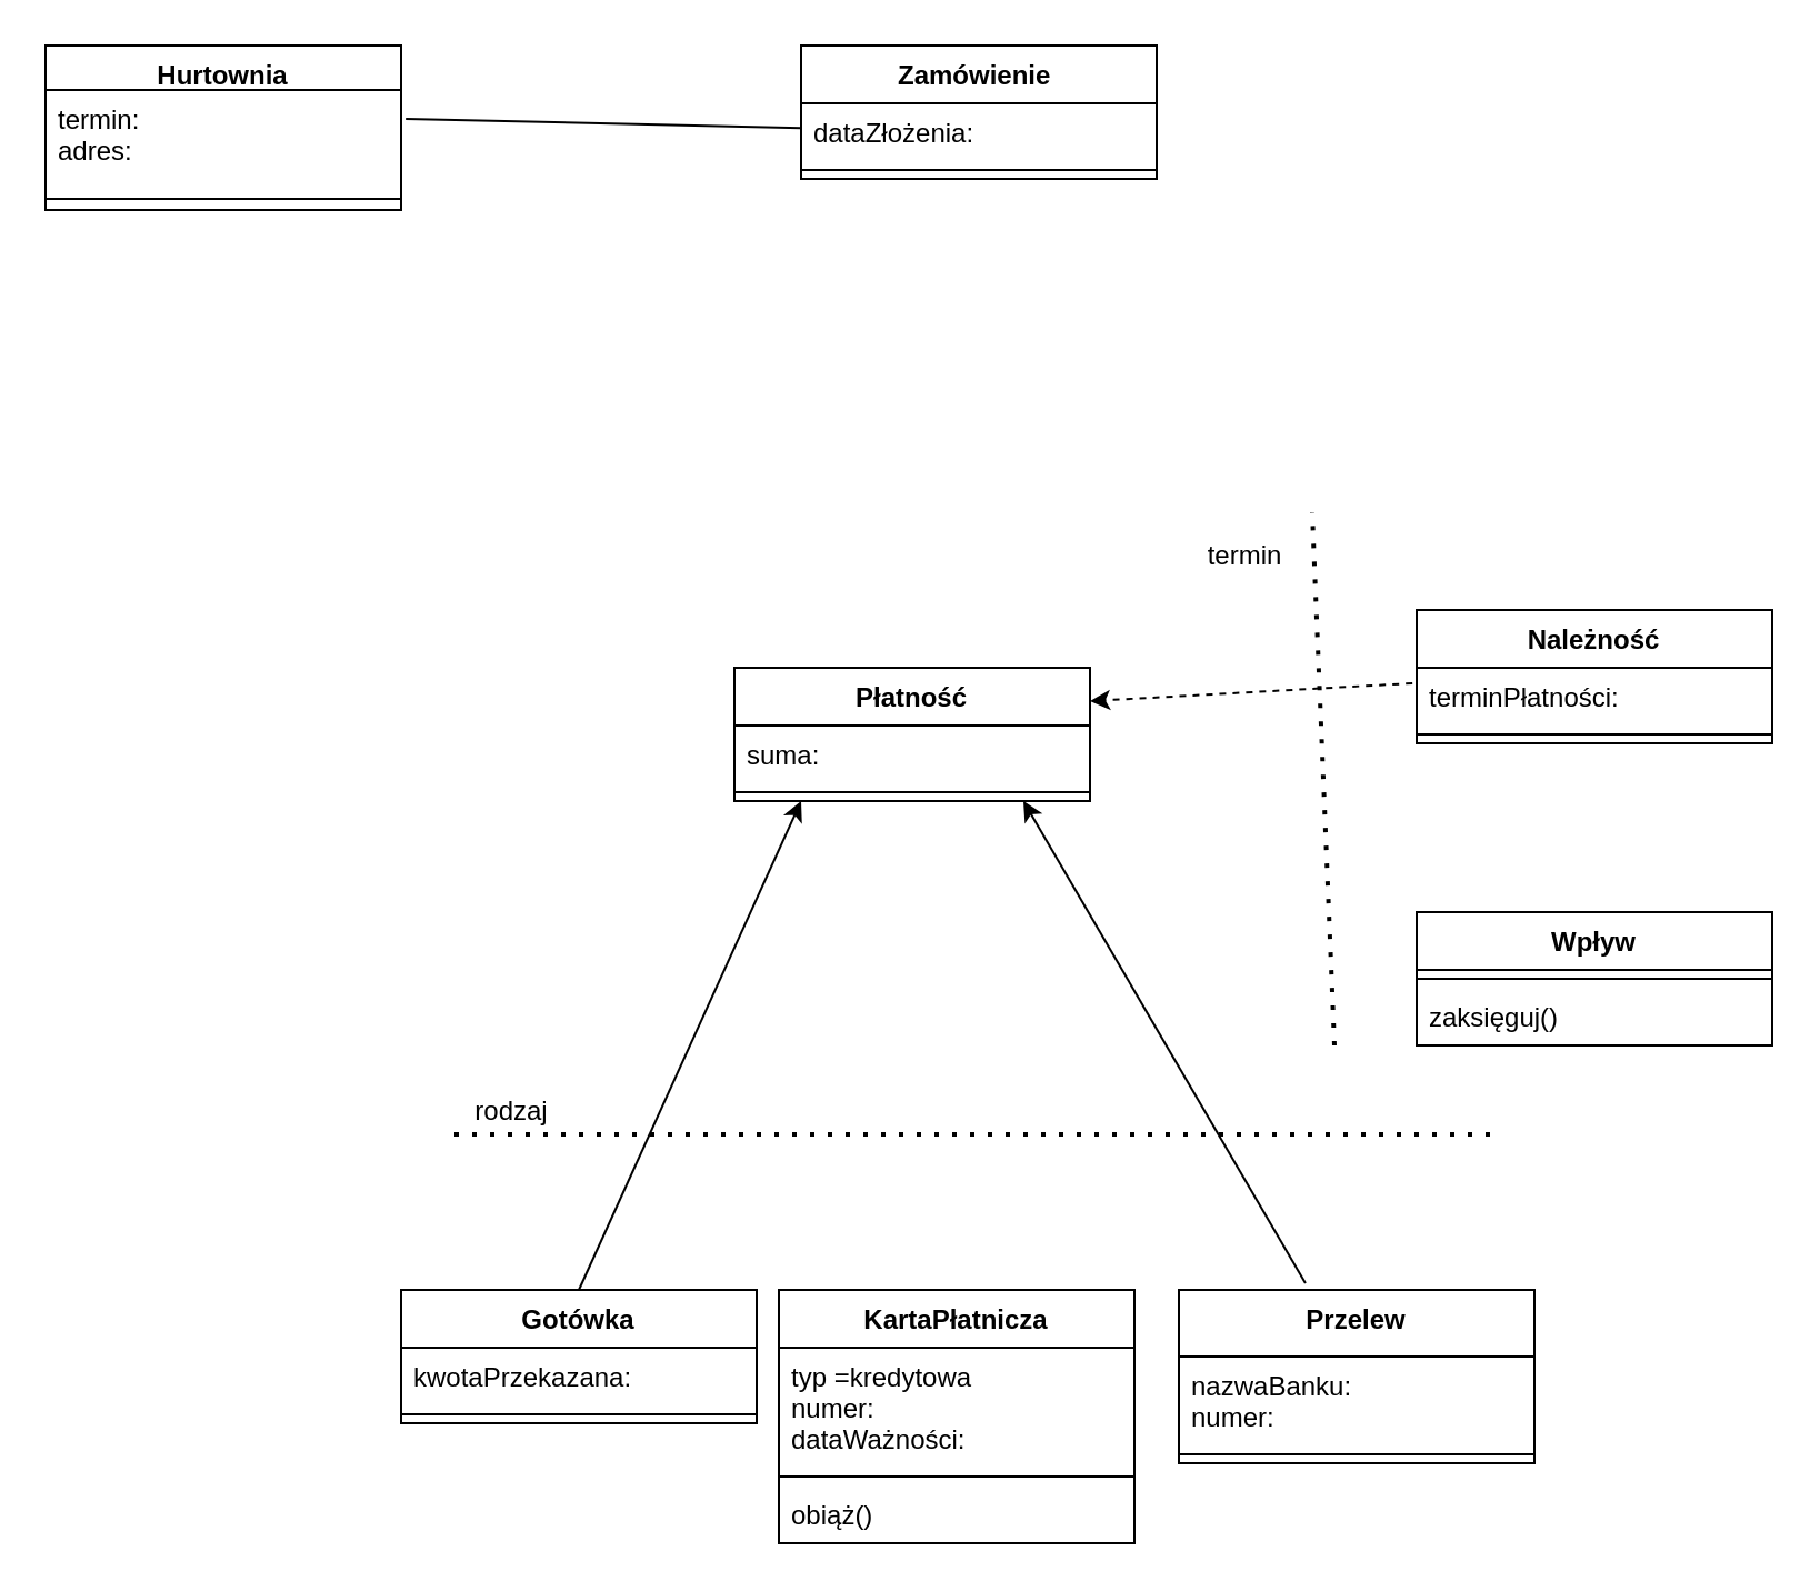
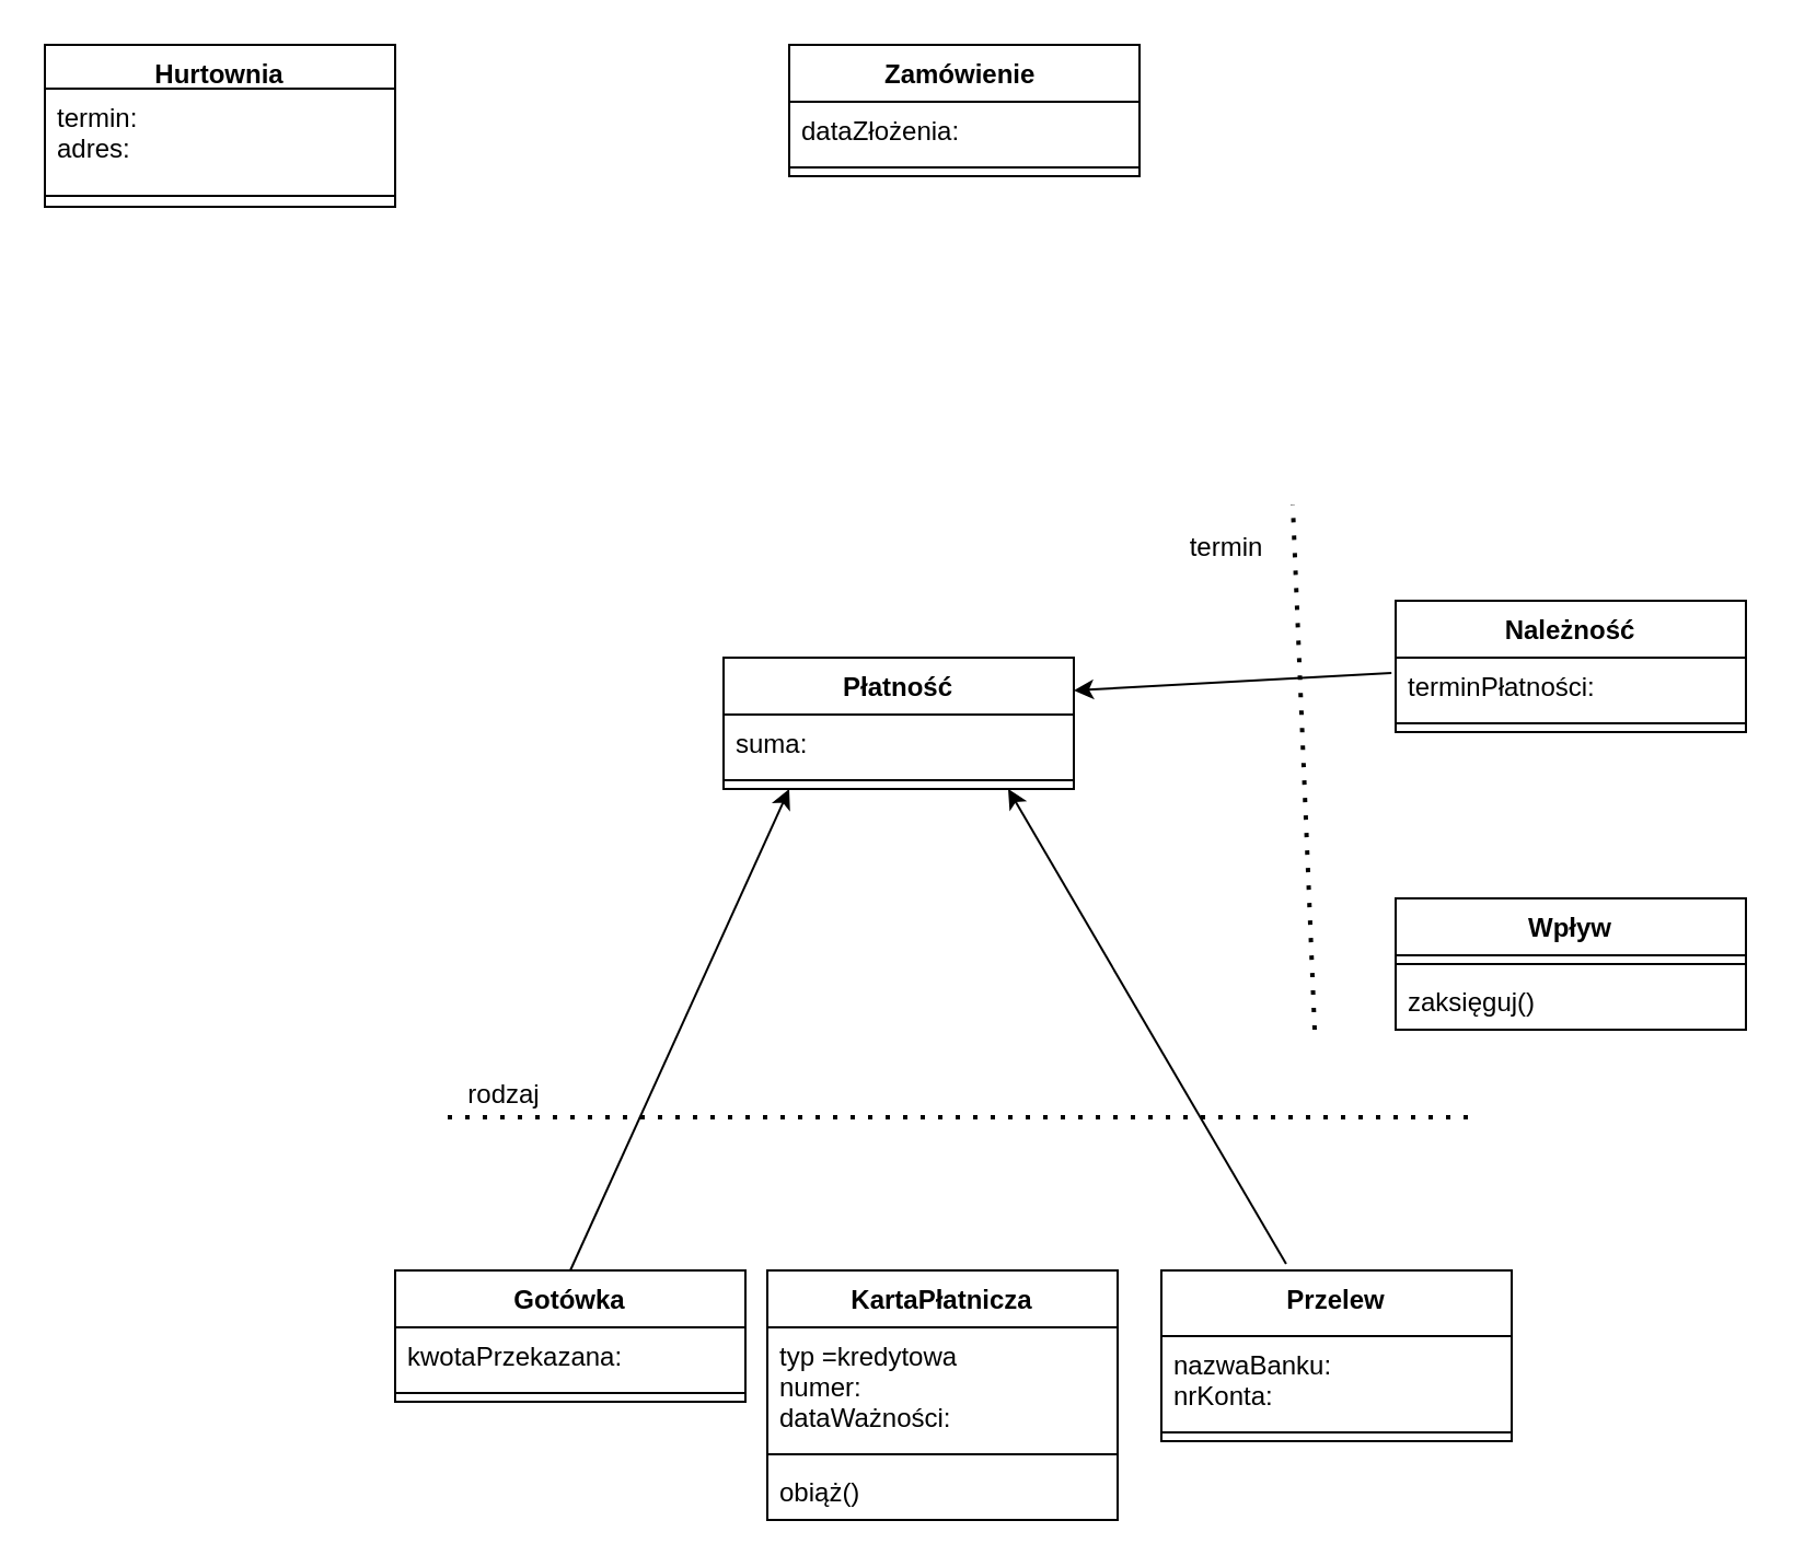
- <mxCell id="30" value="" style="endArrow=none;html=1;exitX=1.013;exitY=0.295;exitDx=0;exitDy=0;exitPerimeter=0;" edge="1" parent="1" source="3" target="6"><mxGeometry width="50" height="50" relative="1" as="geometry"><mxPoint x="235" y="82" as="sourcePoint" /><mxPoint x="285" y="32" as="targetPoint" /></mxGeometry></mxCell>
- <mxCell id="29" value="" style="endArrow=classic;html=1;exitX=-0.012;exitY=0.269;exitDx=0;exitDy=0;exitPerimeter=0;entryX=1;entryY=0.25;entryDx=0;entryDy=0;dashed=1;" edge="1" parent="1" source="25" target="21"><mxGeometry width="50" height="50" relative="1" as="geometry"><mxPoint x="520" y="350" as="sourcePoint" /><mxPoint x="570" y="300" as="targetPoint" /></mxGeometry></mxCell>
+ <mxCell id="29" value="" style="endArrow=classic;html=1;exitX=-0.012;exitY=0.269;exitDx=0;exitDy=0;exitPerimeter=0;entryX=1;entryY=0.25;entryDx=0;entryDy=0;" edge="1" parent="1" source="25" target="21"><mxGeometry width="50" height="50" relative="1" as="geometry"><mxPoint x="520" y="350" as="sourcePoint" /><mxPoint x="570" y="300" as="targetPoint" /></mxGeometry></mxCell>
- <mxCell id="16" value="nazwaBanku:&#10;numer:&#10;" style="text;strokeColor=none;fillColor=none;align=left;verticalAlign=top;spacingLeft=4;spacingRight=4;overflow=hidden;rotatable=0;points=[[0,0.5],[1,0.5]];portConstraint=eastwest;" vertex="1" parent="15"><mxGeometry y="30" width="160" height="40" as="geometry" /></mxCell>
+ <mxCell id="16" value="nazwaBanku:&#10;nrKonta:&#10;" style="text;strokeColor=none;fillColor=none;align=left;verticalAlign=top;spacingLeft=4;spacingRight=4;overflow=hidden;rotatable=0;points=[[0,0.5],[1,0.5]];portConstraint=eastwest;" vertex="1" parent="15"><mxGeometry y="30" width="160" height="40" as="geometry" /></mxCell>
